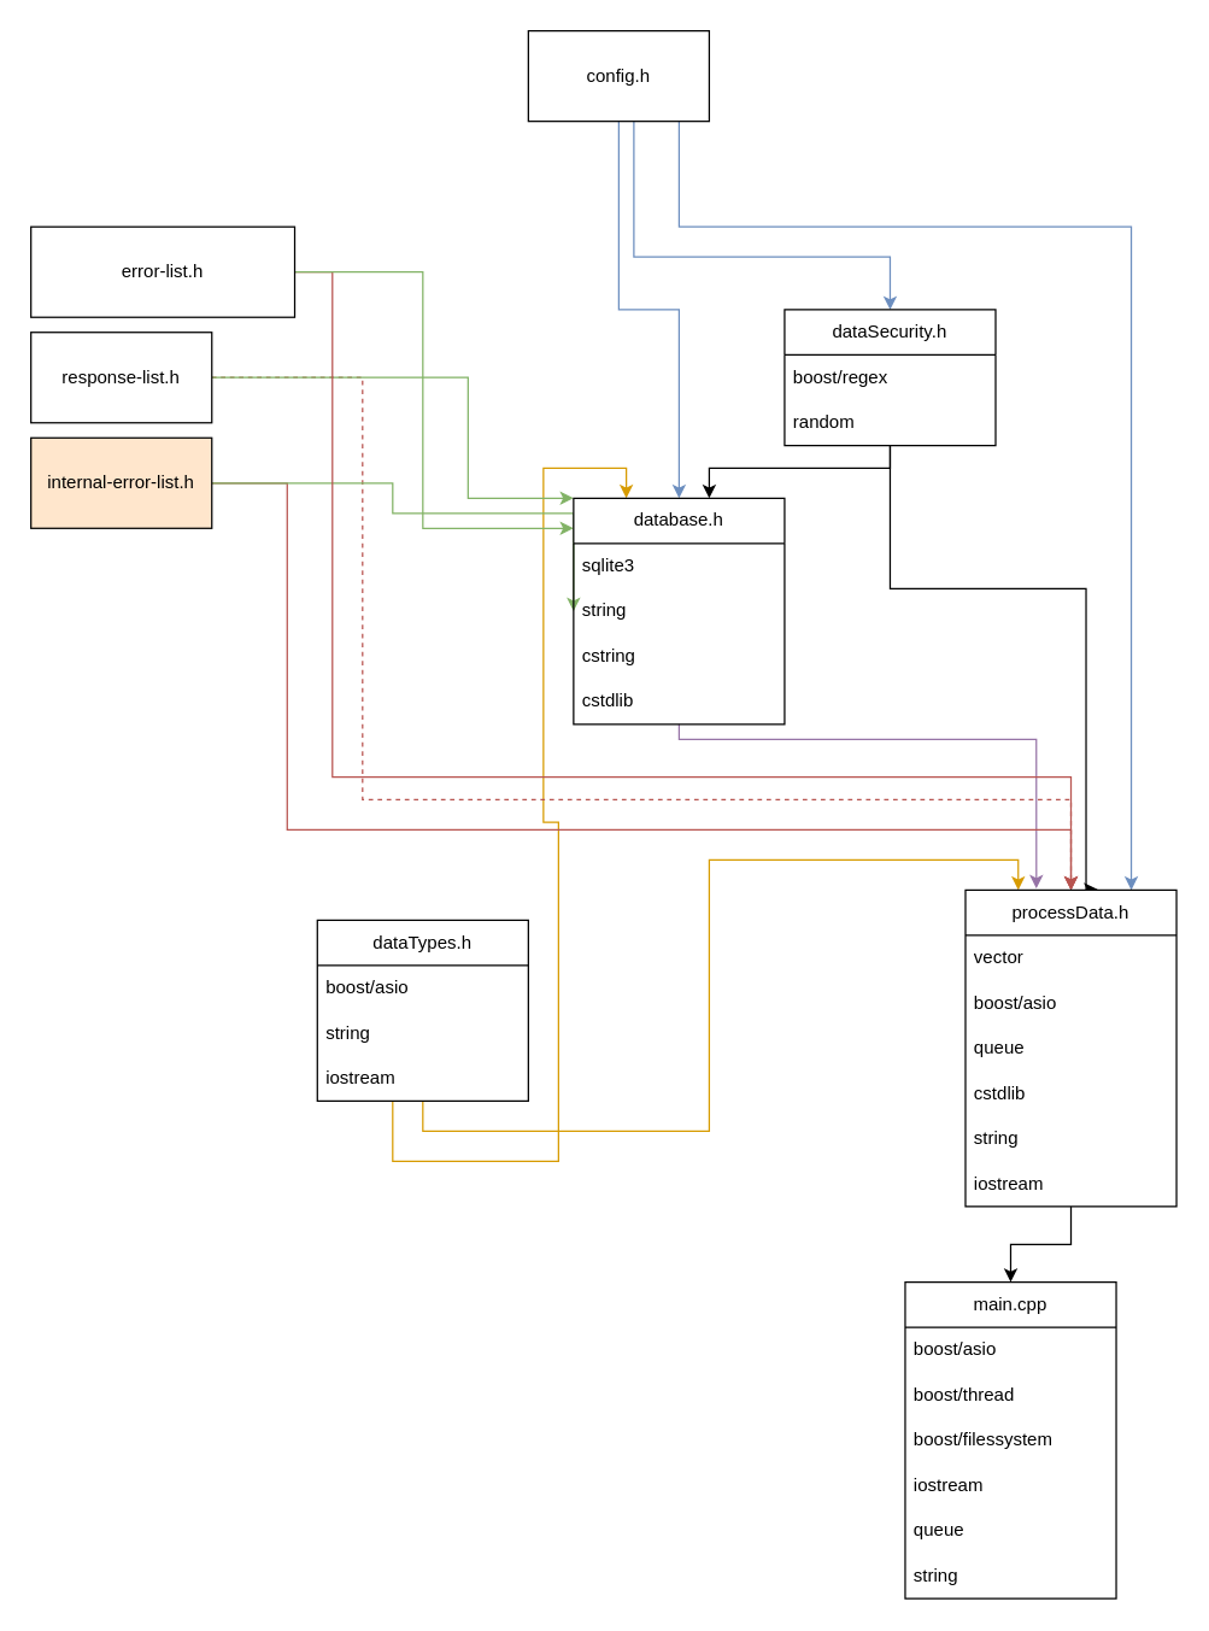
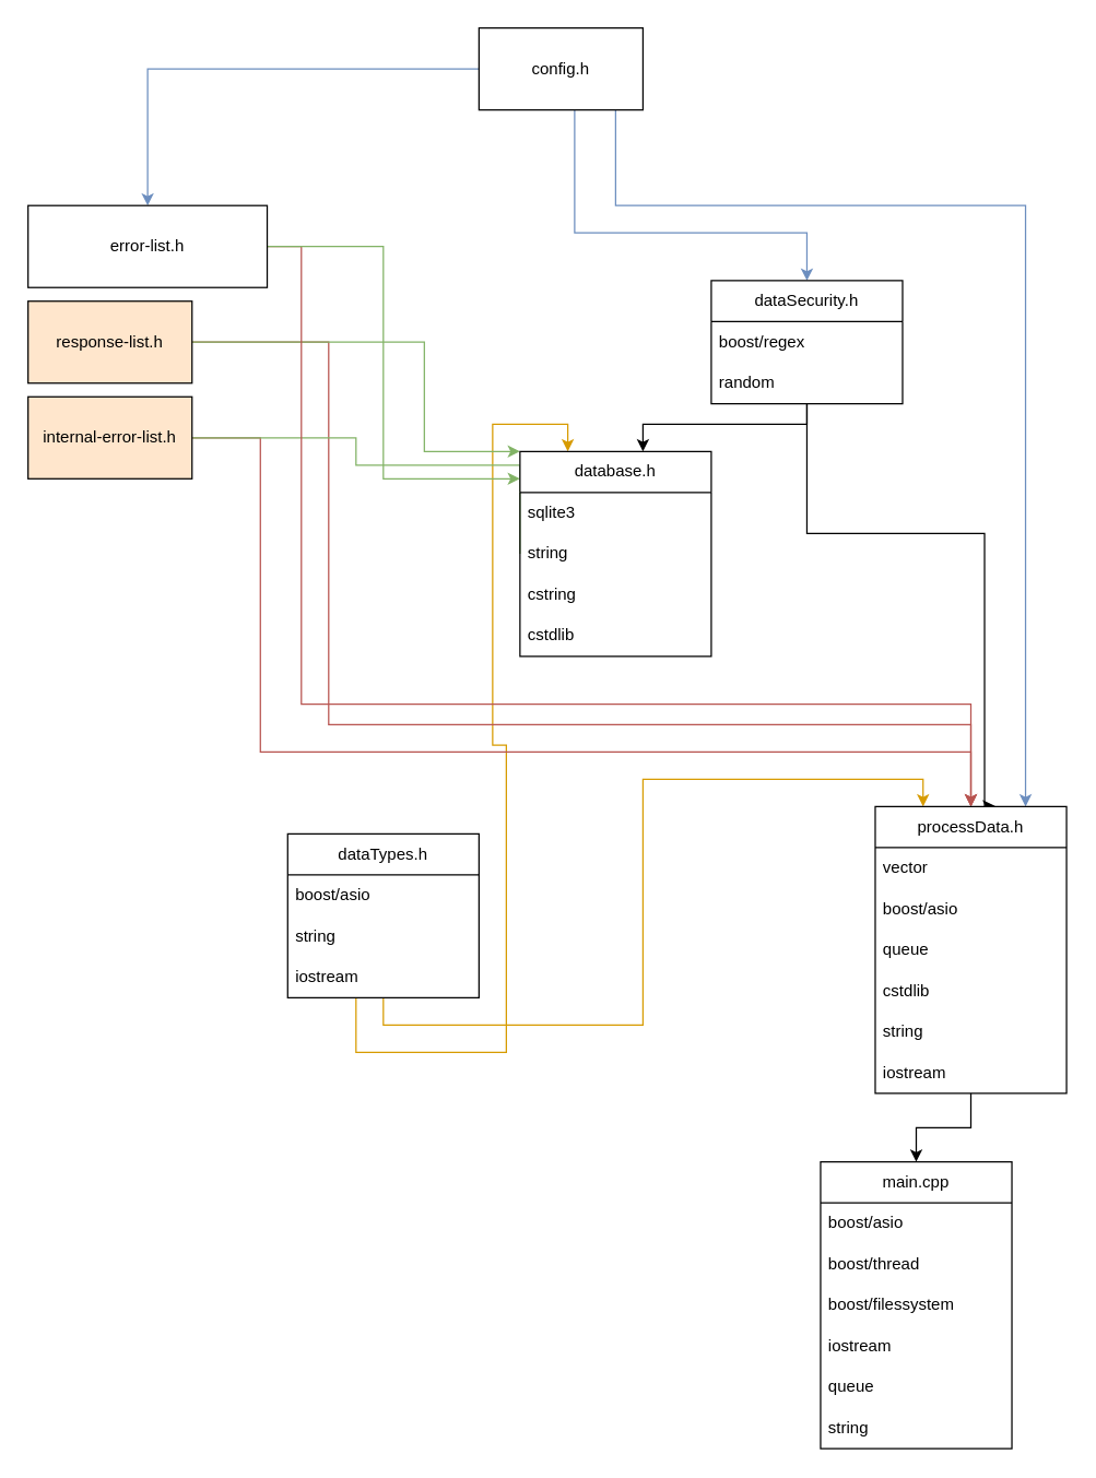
- <mxCell id="4" style="edgeStyle=orthogonalEdgeStyle;rounded=0;orthogonalLoop=1;jettySize=auto;html=1;fillColor=#dae8fc;strokeColor=#6c8ebf;" parent="1" source="5" target="19" edge="1"><mxGeometry relative="1" as="geometry"><mxPoint x="470" y="380" as="targetPoint" /></mxGeometry></mxCell>
+ <mxCell id="4" style="edgeStyle=orthogonalEdgeStyle;rounded=0;orthogonalLoop=1;jettySize=auto;html=1;fillColor=#dae8fc;strokeColor=#6c8ebf;" parent="1" source="5" target="17" edge="1"><mxGeometry relative="1" as="geometry"><mxPoint x="470" y="380" as="targetPoint" /></mxGeometry></mxCell>
- <mxCell id="11" value="response-list.h" style="rounded=0;whiteSpace=wrap;html=1;" parent="1" vertex="1"><mxGeometry x="20" y="220" width="120" height="60" as="geometry" /></mxCell>
+ <mxCell id="11" value="response-list.h" style="rounded=0;whiteSpace=wrap;html=1;fillColor=#ffe6cc;" parent="1" vertex="1"><mxGeometry x="20" y="220" width="120" height="60" as="geometry" /></mxCell>
- <mxCell id="13" style="edgeStyle=orthogonalEdgeStyle;rounded=0;orthogonalLoop=1;jettySize=auto;html=1;entryX=0;entryY=0.5;entryDx=0;entryDy=0;fillColor=#d5e8d4;strokeColor=#82b366;" edge="1" parent="1" source="14" target="19"><mxGeometry relative="1" as="geometry"><Array as="points"><mxPoint x="260" y="320" /><mxPoint x="260" y="340" /><mxPoint x="380" y="340" /></Array></mxGeometry></mxCell>
+ <mxCell id="13" style="edgeStyle=orthogonalEdgeStyle;rounded=0;orthogonalLoop=1;jettySize=auto;html=1;entryX=0;entryY=0.5;entryDx=0;entryDy=0;fillColor=#d5e8d4;strokeColor=#82b366;endArrow=none;" edge="1" parent="1" source="14" target="19"><mxGeometry relative="1" as="geometry"><Array as="points"><mxPoint x="260" y="320" /><mxPoint x="260" y="340" /><mxPoint x="380" y="340" /></Array></mxGeometry></mxCell>
- <mxCell id="7" style="edgeStyle=orthogonalEdgeStyle;rounded=0;orthogonalLoop=1;jettySize=auto;html=1;entryX=0.336;entryY=-0.005;entryDx=0;entryDy=0;entryPerimeter=0;fillColor=#e1d5e7;strokeColor=#9673a6;" parent="1" source="19" target="33" edge="1"><mxGeometry relative="1" as="geometry"><Array as="points"><mxPoint x="450" y="490" /><mxPoint x="687" y="490" /></Array><mxPoint x="530" y="410" as="sourcePoint" /><mxPoint x="650.029" y="500" as="targetPoint" /></mxGeometry></mxCell>
- <mxCell id="9" style="edgeStyle=orthogonalEdgeStyle;rounded=0;orthogonalLoop=1;jettySize=auto;html=1;fillColor=#f8cecc;strokeColor=#b85450;dashed=1;" parent="1" source="11" target="33" edge="1"><mxGeometry relative="1" as="geometry"><Array as="points"><mxPoint x="240" y="250" /><mxPoint x="240" y="530" /></Array><mxPoint x="630" y="530" as="targetPoint" /></mxGeometry></mxCell>
+ <mxCell id="9" style="edgeStyle=orthogonalEdgeStyle;rounded=0;orthogonalLoop=1;jettySize=auto;html=1;fillColor=#f8cecc;strokeColor=#b85450;" parent="1" source="11" target="33" edge="1"><mxGeometry relative="1" as="geometry"><Array as="points"><mxPoint x="240" y="250" /><mxPoint x="240" y="530" /></Array><mxPoint x="630" y="530" as="targetPoint" /></mxGeometry></mxCell>
